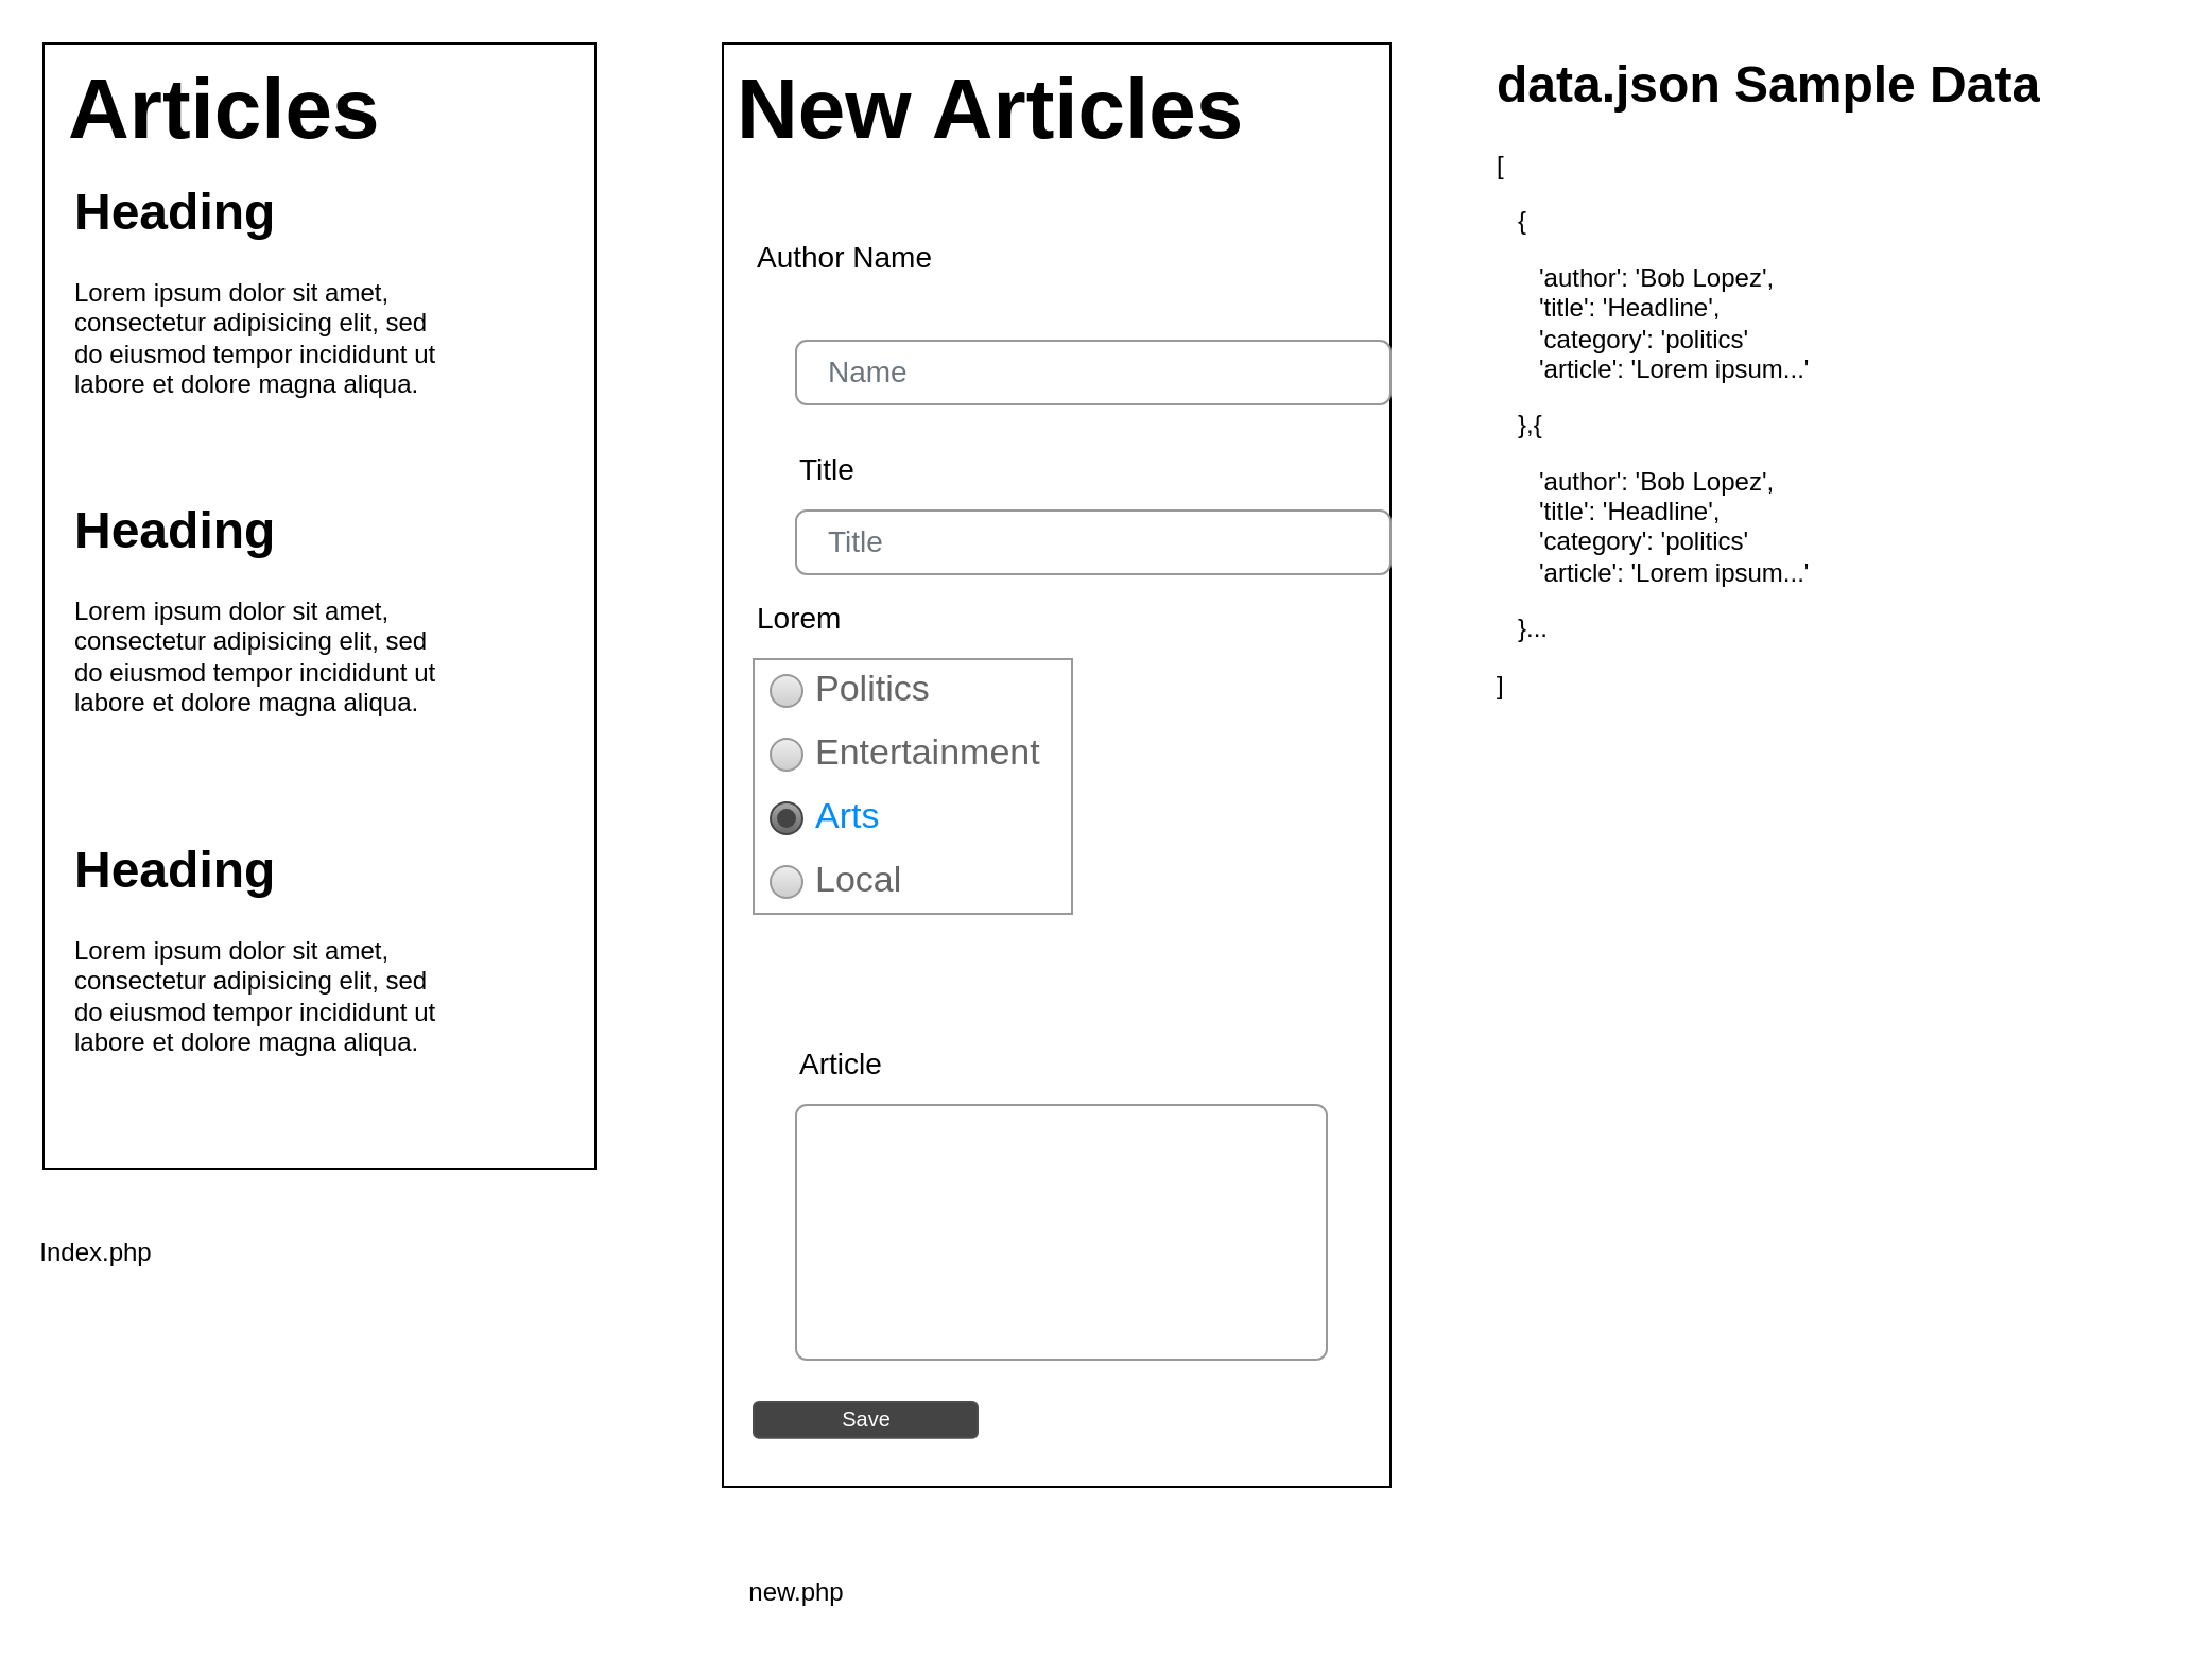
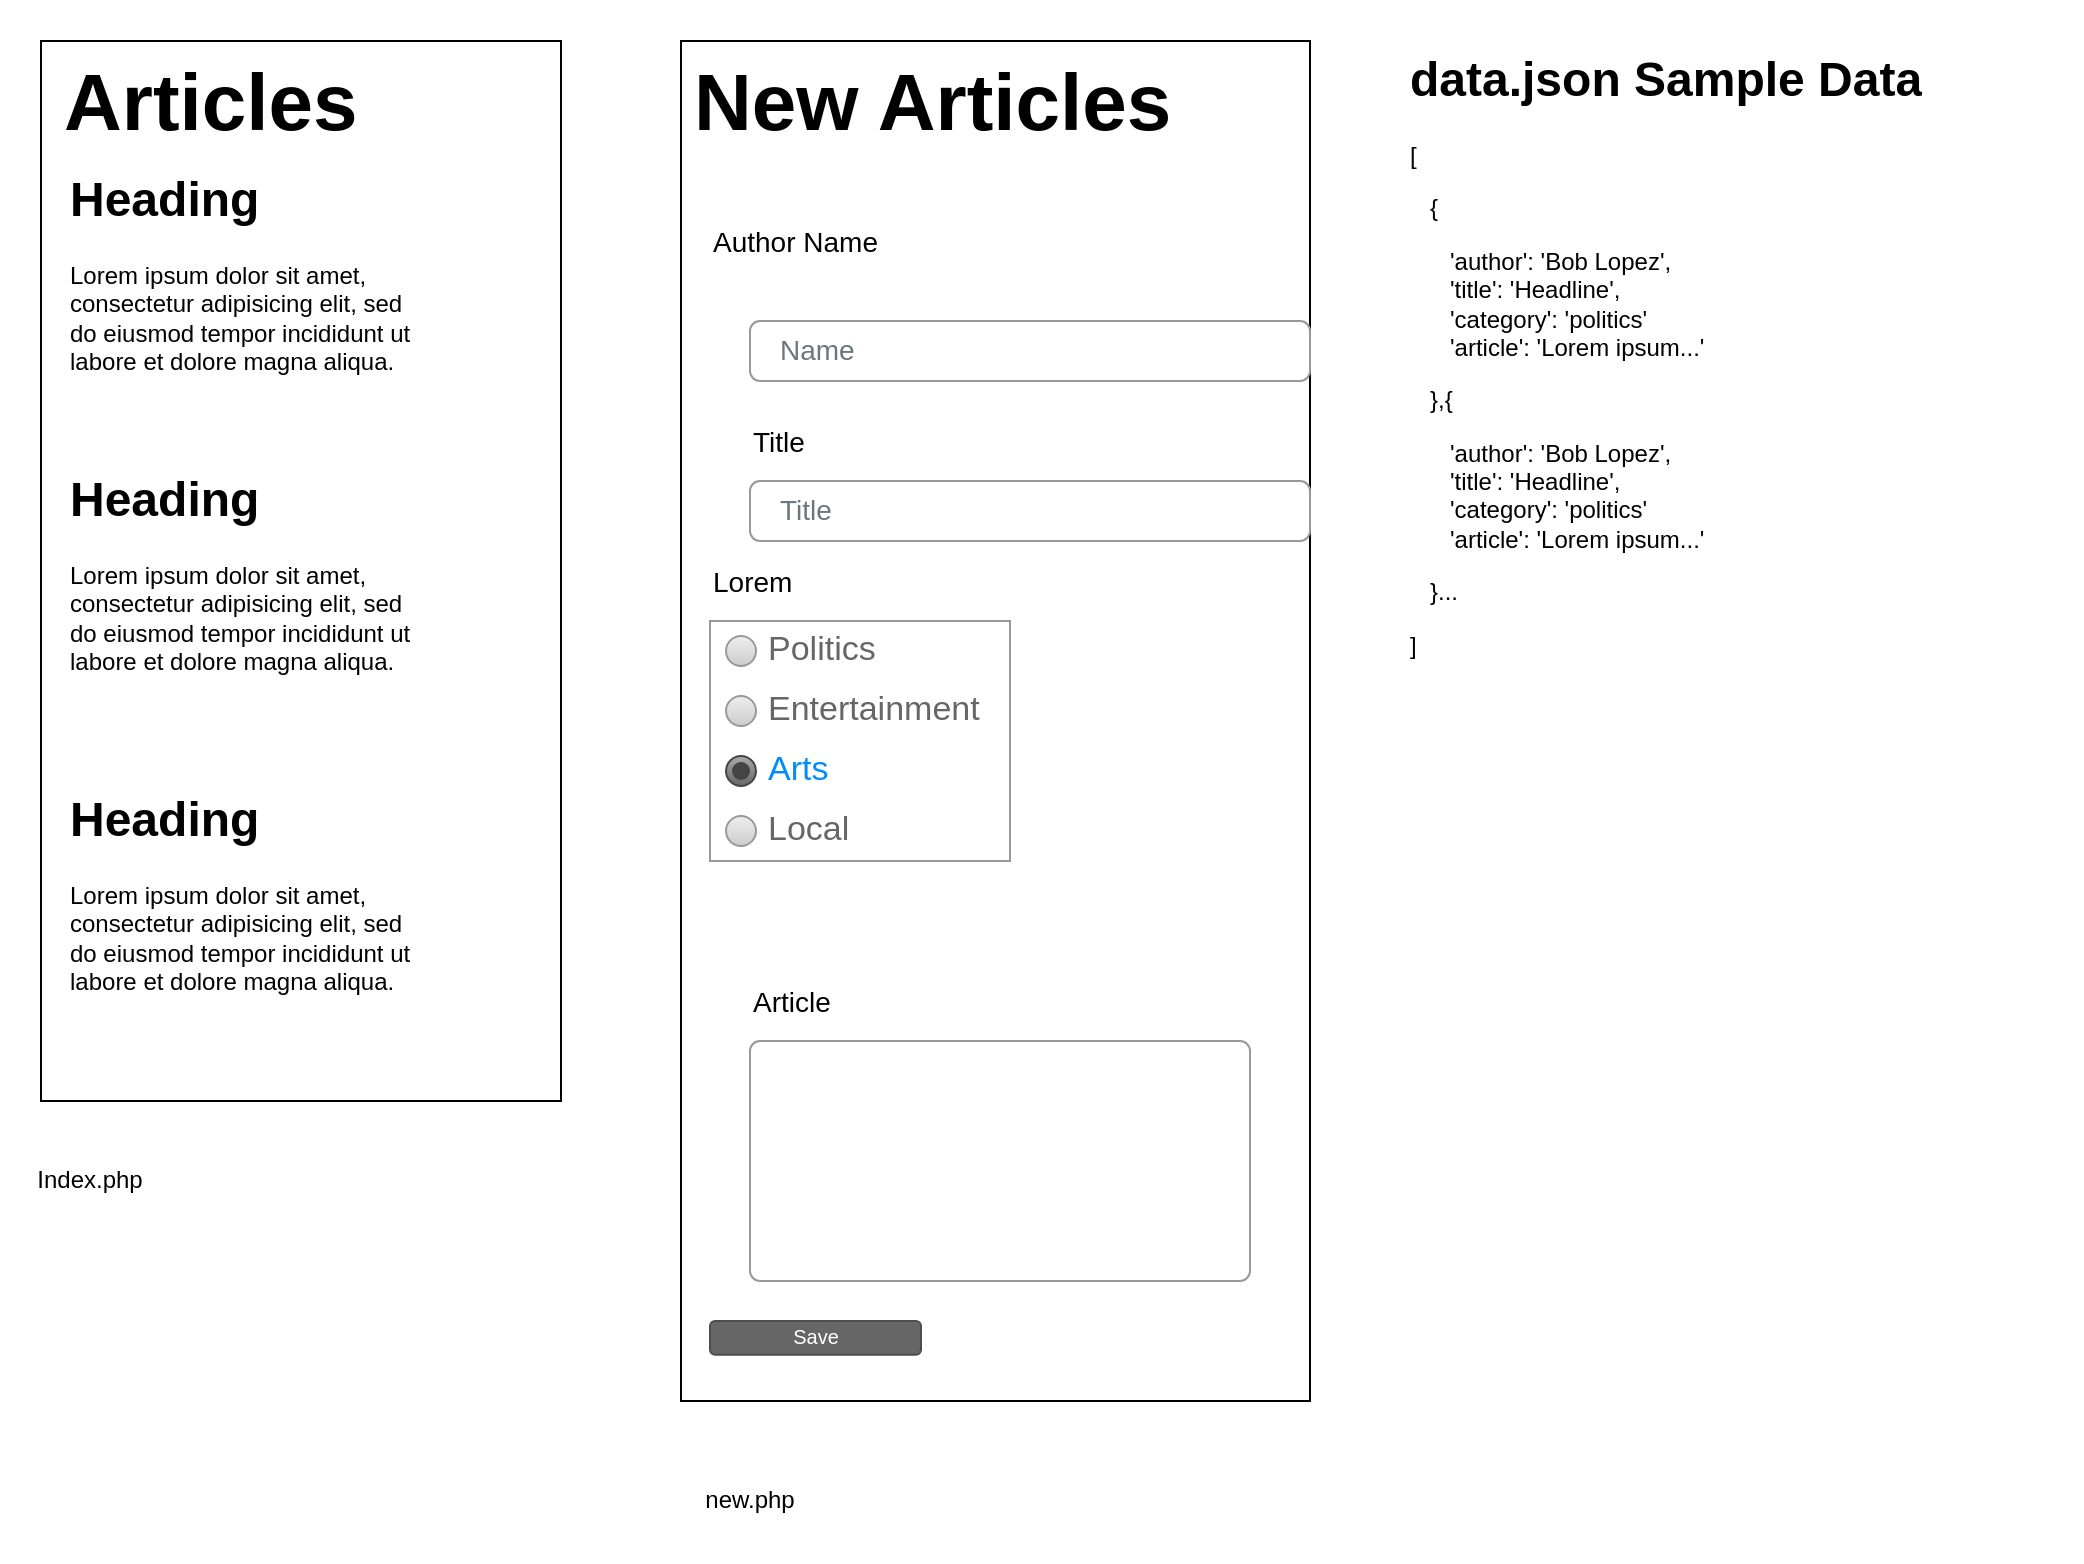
- <mxCell id="17" value="Save" style="rounded=1;html=1;shadow=0;dashed=0;whiteSpace=wrap;fontSize=10;fillColor=#444444;align=center;strokeColor=#4D4D4D;fontColor=#ffffff;" vertex="1" parent="1"><mxGeometry x="354.5" y="660" width="105.5" height="16.88" as="geometry" /></mxCell>
+ <mxCell id="17" value="Save" style="rounded=1;html=1;shadow=0;dashed=0;whiteSpace=wrap;fontSize=10;fillColor=#666666;align=center;strokeColor=#4D4D4D;fontColor=#ffffff;" vertex="1" parent="1"><mxGeometry x="354.5" y="660" width="105.5" height="16.88" as="geometry" /></mxCell>
